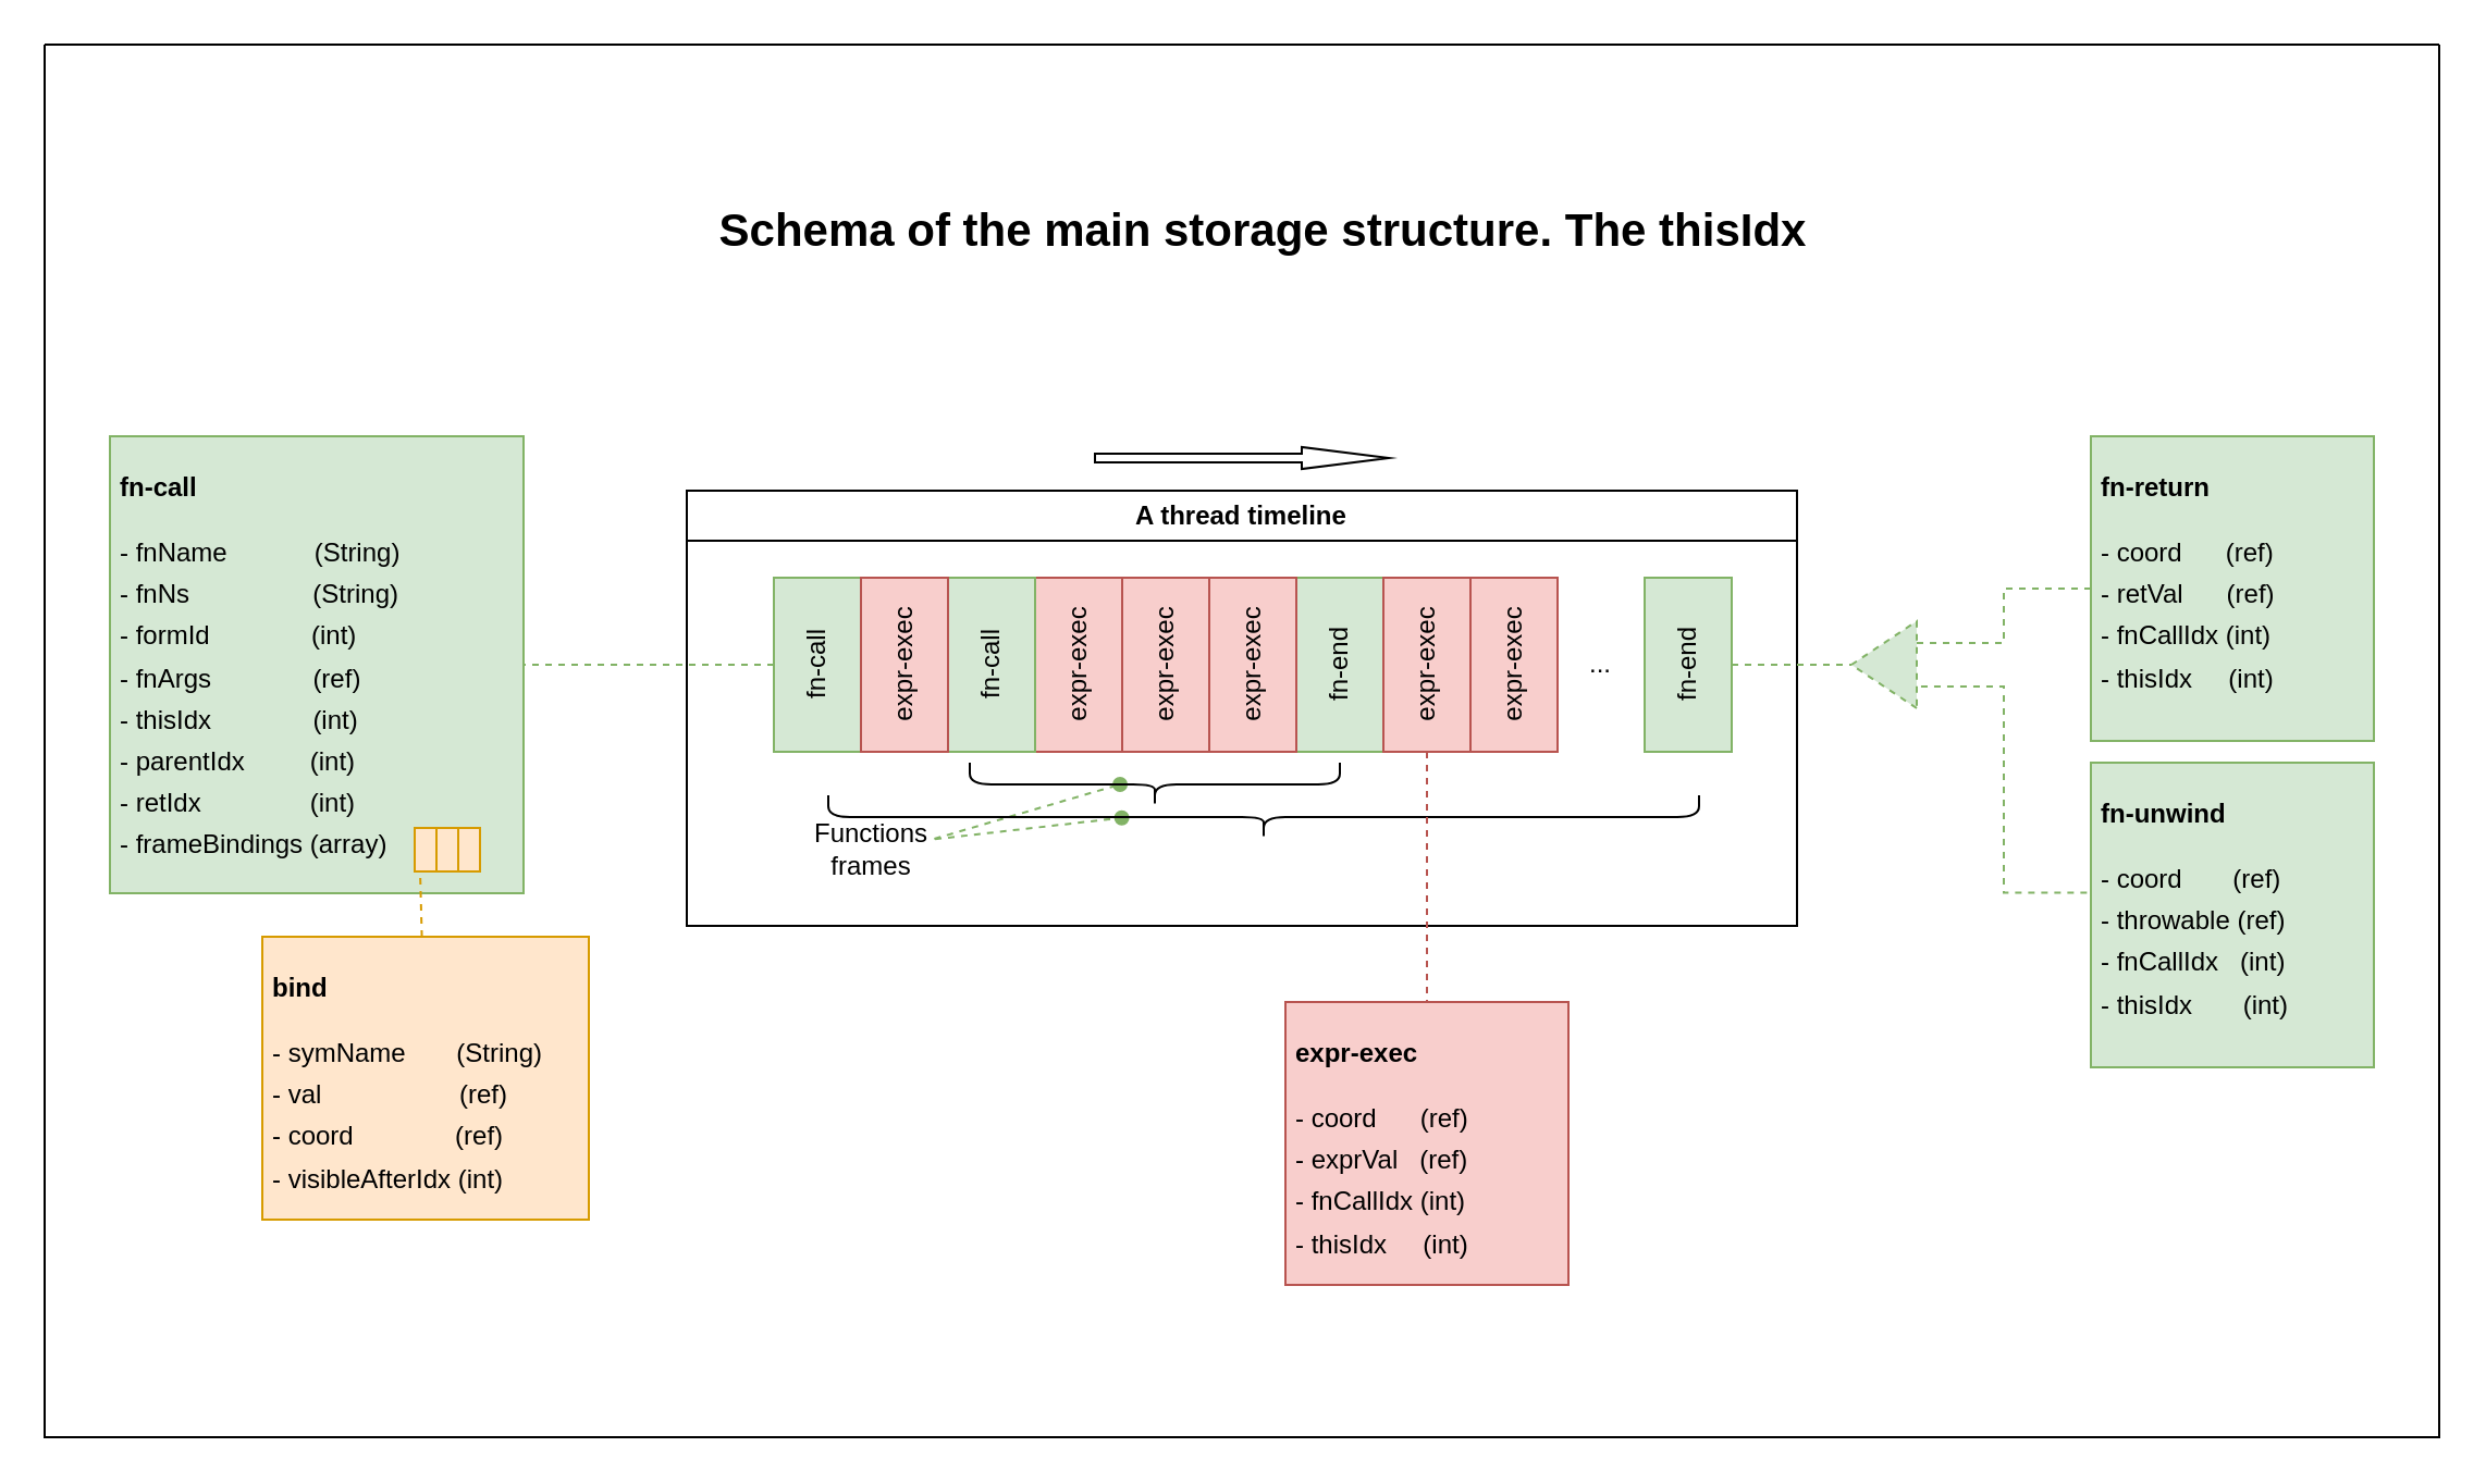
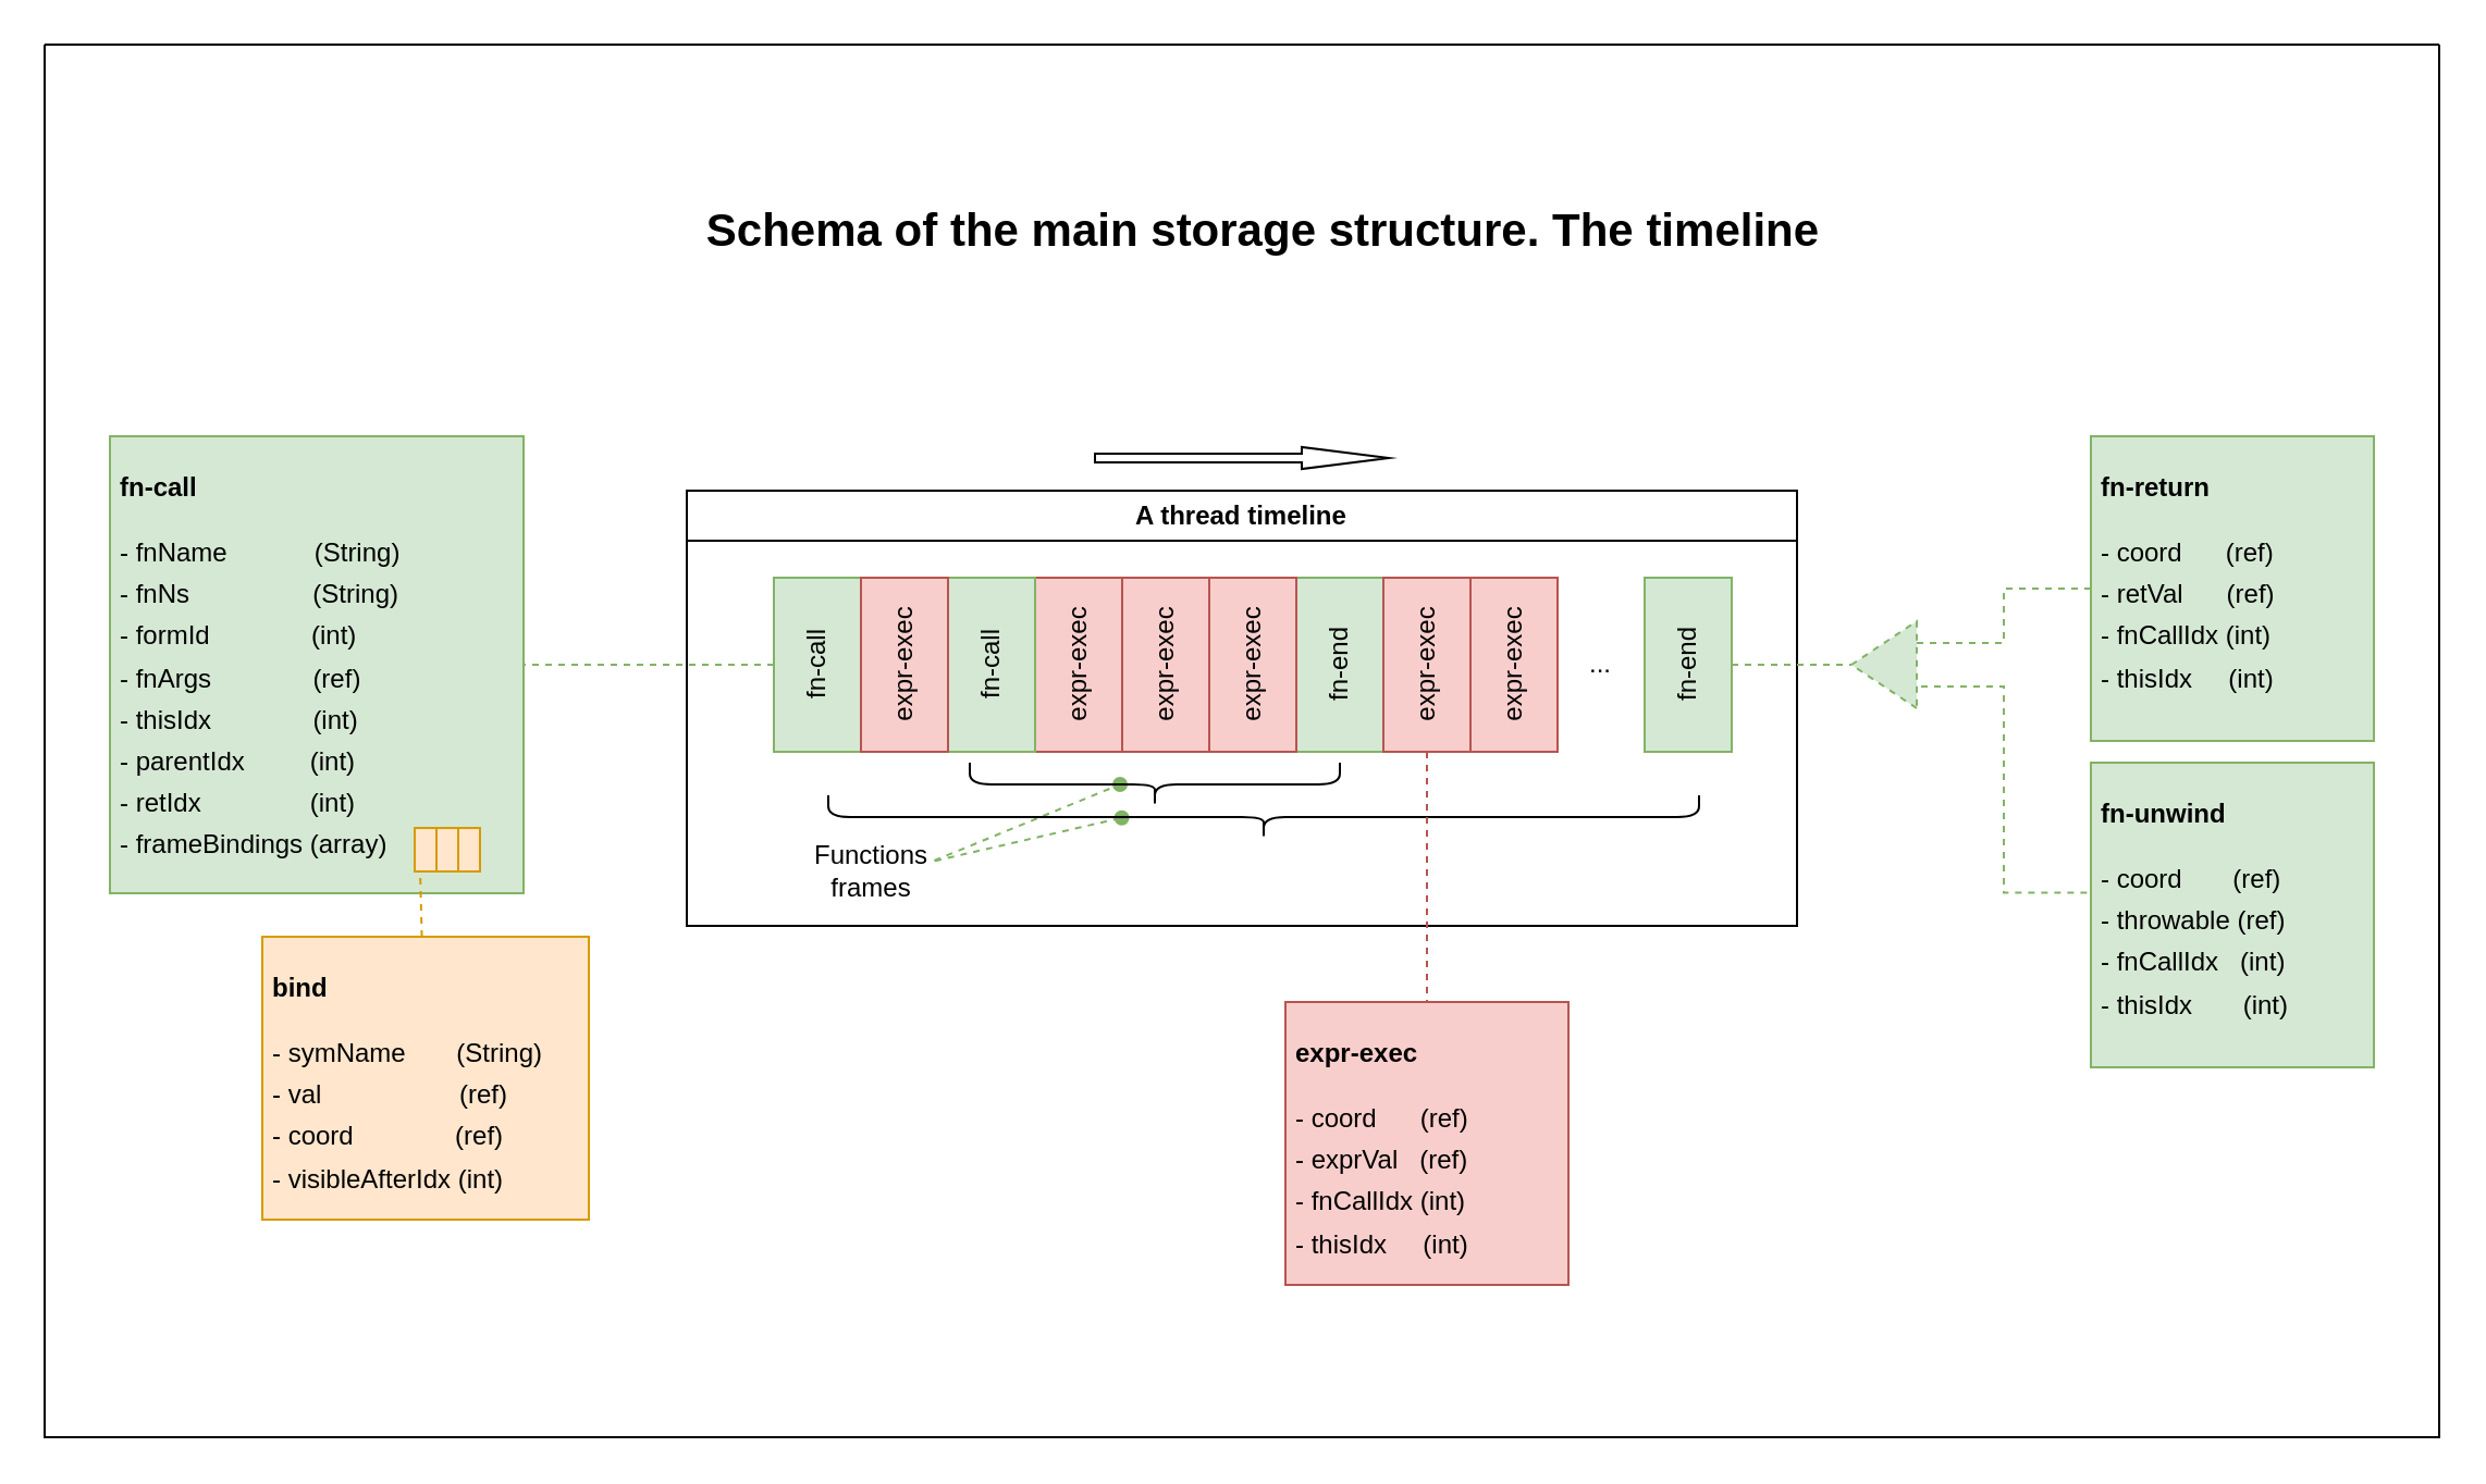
- <mxCell id="2" value="&lt;font style=&quot;font-size: 21px;&quot;&gt;&lt;b&gt;Schema of the main storage structure. The thisIdx&lt;/b&gt;&lt;/font&gt;" style="text;html=1;strokeColor=none;fillColor=none;align=center;verticalAlign=middle;whiteSpace=wrap;rounded=0;" parent="1" vertex="1"><mxGeometry x="320" y="90" width="520" height="30" as="geometry" /></mxCell>
+ <mxCell id="2" value="&lt;font style=&quot;font-size: 21px;&quot;&gt;&lt;b&gt;Schema of the main storage structure. The timeline&lt;/b&gt;&lt;/font&gt;" style="text;html=1;strokeColor=none;fillColor=none;align=center;verticalAlign=middle;whiteSpace=wrap;rounded=0;" parent="1" vertex="1"><mxGeometry x="320" y="90" width="520" height="30" as="geometry" /></mxCell>
- <mxCell id="23" value="Functions frames" style="text;html=1;strokeColor=none;fillColor=none;align=center;verticalAlign=middle;whiteSpace=wrap;rounded=0;" parent="22" vertex="1"><mxGeometry x="55" y="150" width="60" height="30" as="geometry" /></mxCell>
+ <mxCell id="23" value="Functions frames" style="text;html=1;strokeColor=none;fillColor=none;align=center;verticalAlign=middle;whiteSpace=wrap;rounded=0;" parent="22" vertex="1"><mxGeometry x="55" y="160" width="60" height="30" as="geometry" /></mxCell>
